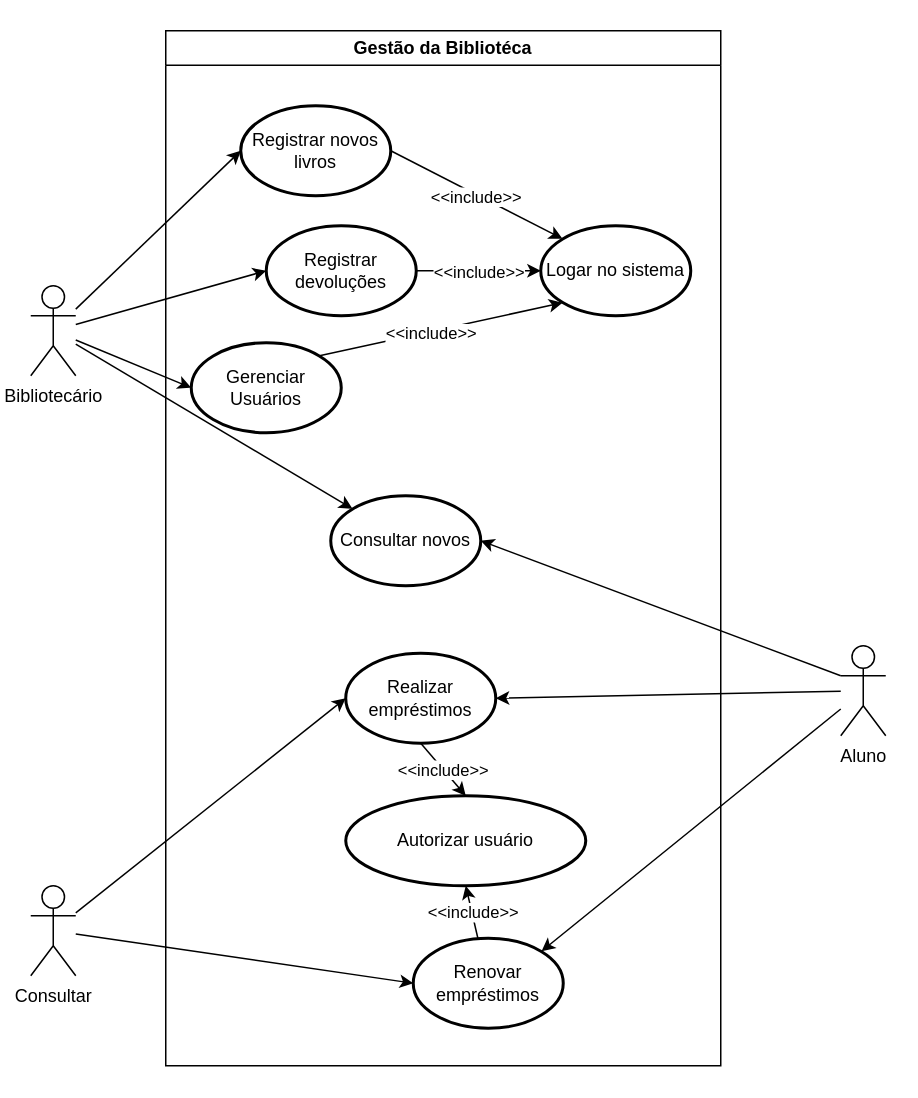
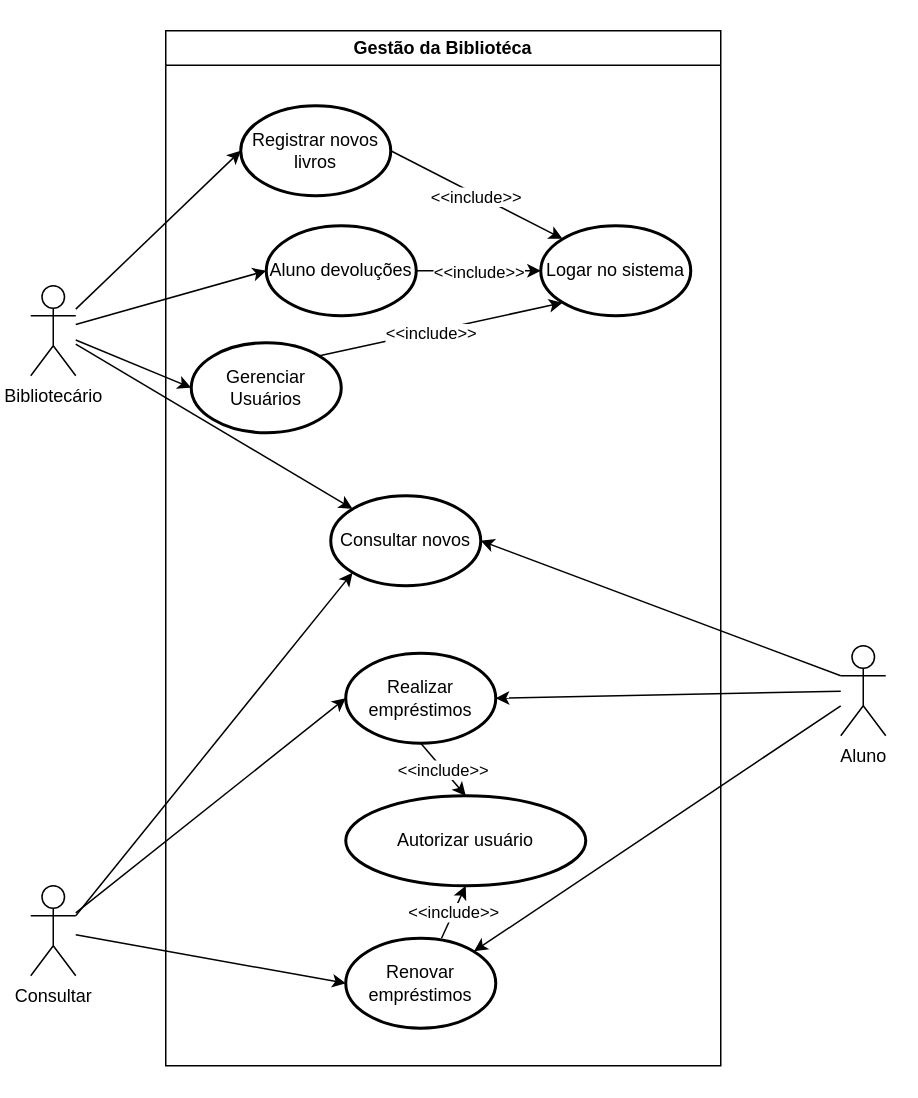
- <mxCell id="10" value="Registrar devoluções" style="strokeWidth=2;html=1;shape=mxgraph.flowchart.start_1;whiteSpace=wrap;" vertex="1" parent="5"><mxGeometry x="67" y="130" width="100" height="60" as="geometry" /></mxCell>
+ <mxCell id="10" value="Aluno devoluções" style="strokeWidth=2;html=1;shape=mxgraph.flowchart.start_1;whiteSpace=wrap;" vertex="1" parent="5"><mxGeometry x="67" y="130" width="100" height="60" as="geometry" /></mxCell>
+ <mxCell id="33" value="" style="endArrow=classic;html=1;rounded=0;entryX=0.145;entryY=0.855;entryDx=0;entryDy=0;entryPerimeter=0;exitX=1;exitY=0.333;exitDx=0;exitDy=0;exitPerimeter=0;" edge="1" parent="1" source="3" target="7"><mxGeometry width="50" height="50" relative="1" as="geometry"><mxPoint x="640" y="490" as="sourcePoint" /><mxPoint x="410" y="610" as="targetPoint" /></mxGeometry></mxCell>
- <mxCell id="9" value="Renovar empréstimos" style="strokeWidth=2;html=1;shape=mxgraph.flowchart.start_1;whiteSpace=wrap;" vertex="1" parent="5"><mxGeometry x="165" y="605" width="100" height="60" as="geometry" /></mxCell>
+ <mxCell id="9" value="Renovar empréstimos" style="strokeWidth=2;html=1;shape=mxgraph.flowchart.start_1;whiteSpace=wrap;" vertex="1" parent="5"><mxGeometry x="120" y="605" width="100" height="60" as="geometry" /></mxCell>
